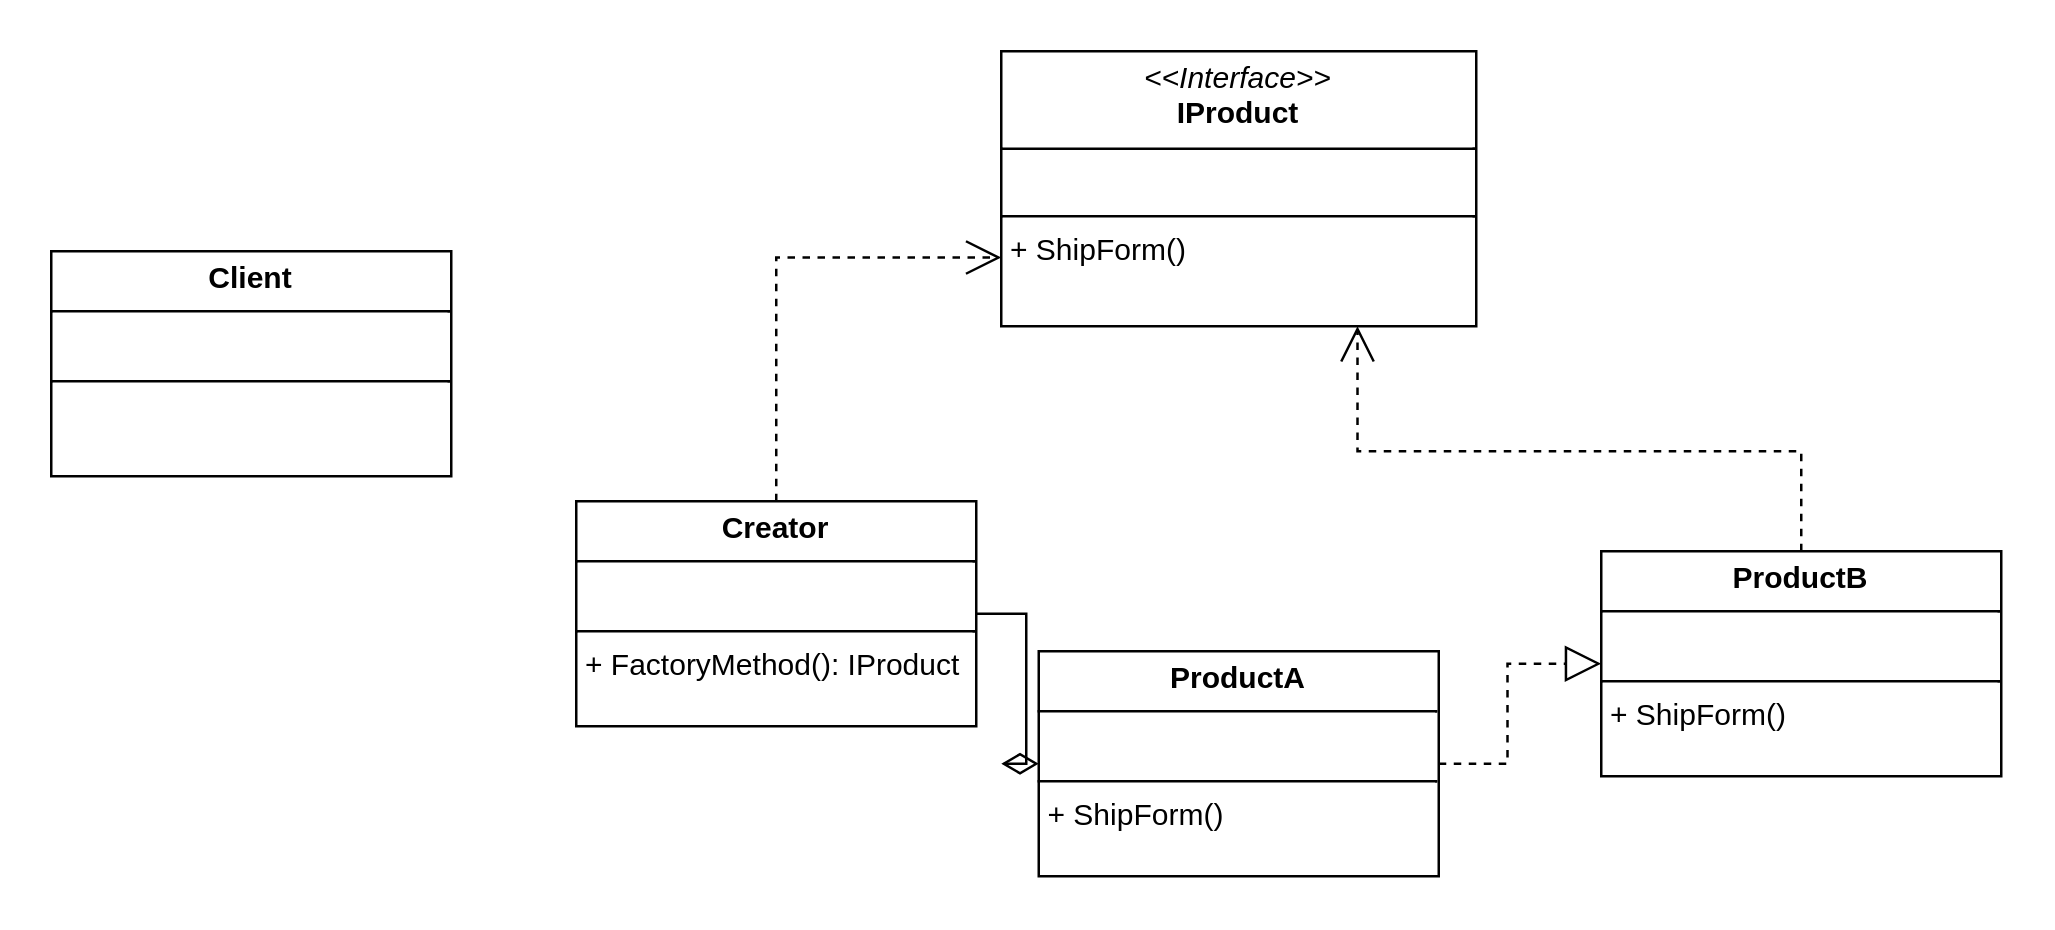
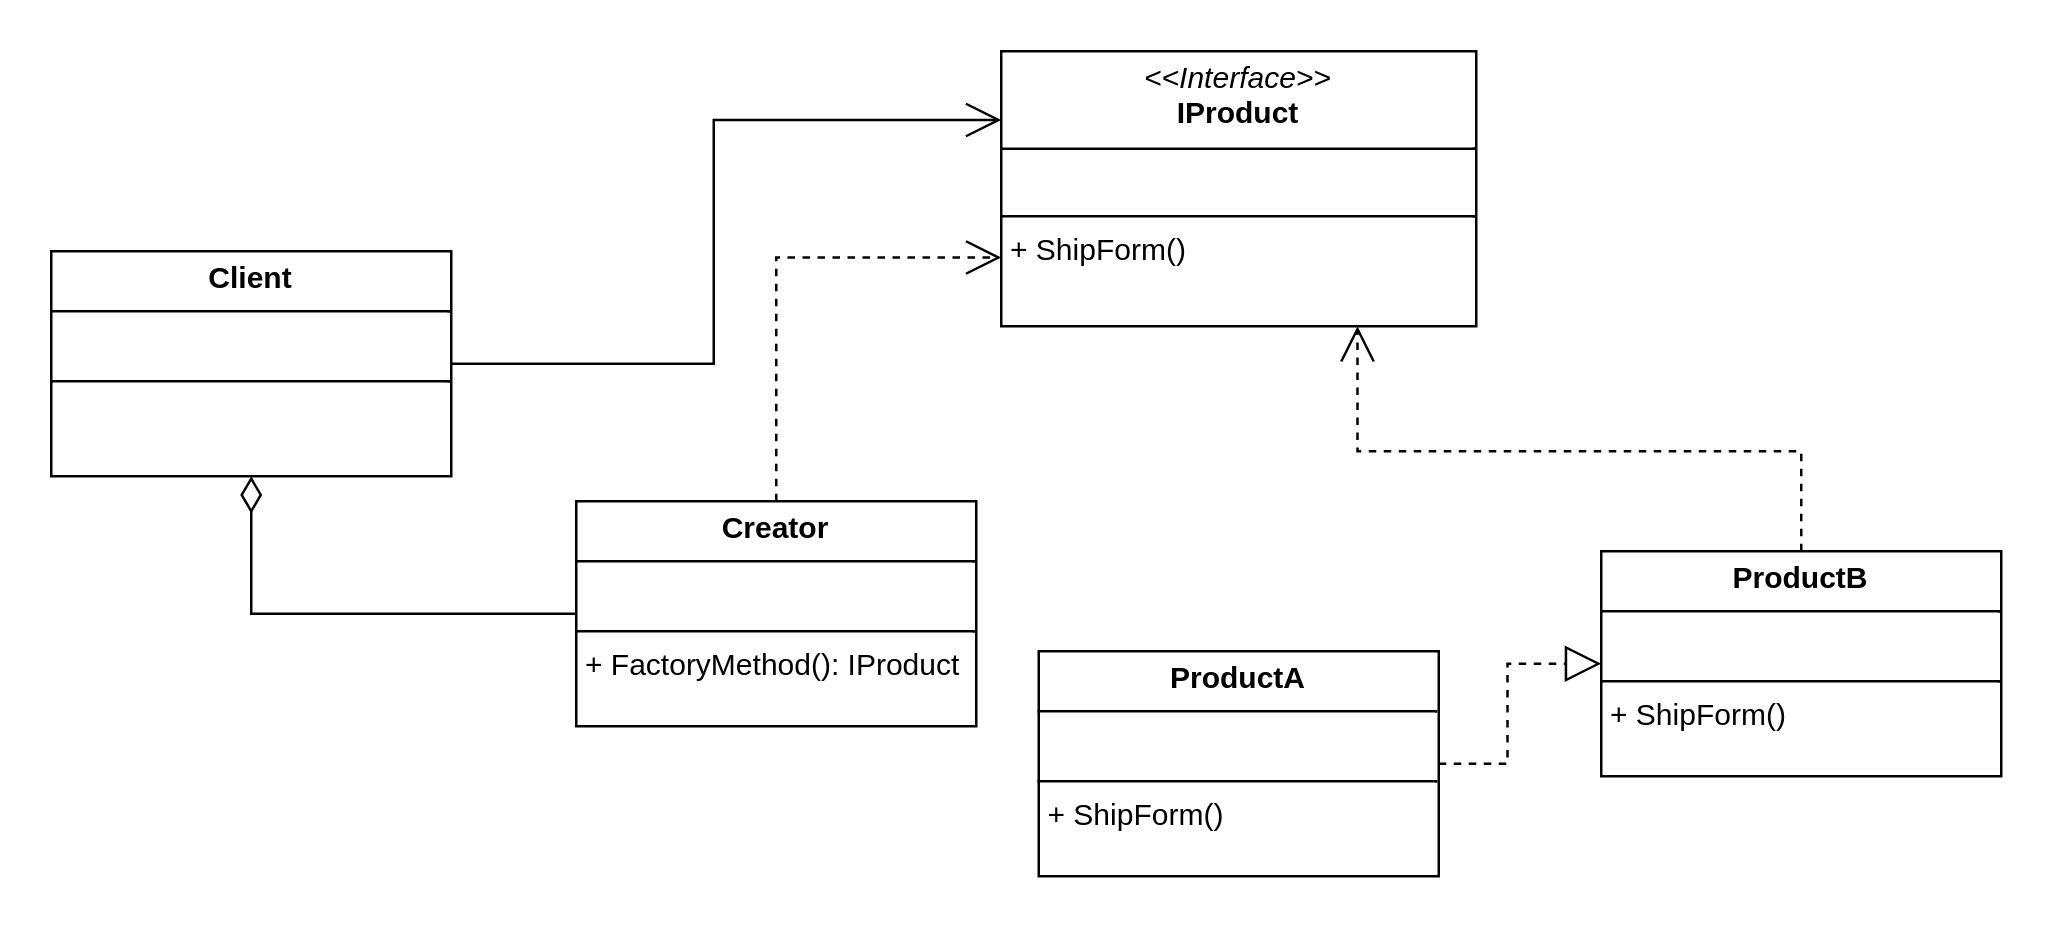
+ <mxCell id="2" style="edgeStyle=orthogonalEdgeStyle;rounded=0;orthogonalLoop=1;jettySize=auto;html=1;entryX=0;entryY=0.25;entryDx=0;entryDy=0;endArrow=open;endFill=0;endSize=12;" parent="1" source="3" target="4" edge="1"><mxGeometry relative="1" as="geometry" /></mxCell>
- <mxCell id="5" style="edgeStyle=orthogonalEdgeStyle;rounded=0;orthogonalLoop=1;jettySize=auto;html=1;endArrow=diamondThin;endFill=0;endSize=12;" parent="1" source="7" target="9" edge="1"><mxGeometry relative="1" as="geometry" /></mxCell>
+ <mxCell id="5" style="edgeStyle=orthogonalEdgeStyle;rounded=0;orthogonalLoop=1;jettySize=auto;html=1;endArrow=diamondThin;endFill=0;endSize=12;" parent="1" source="7" target="3" edge="1"><mxGeometry relative="1" as="geometry" /></mxCell>
